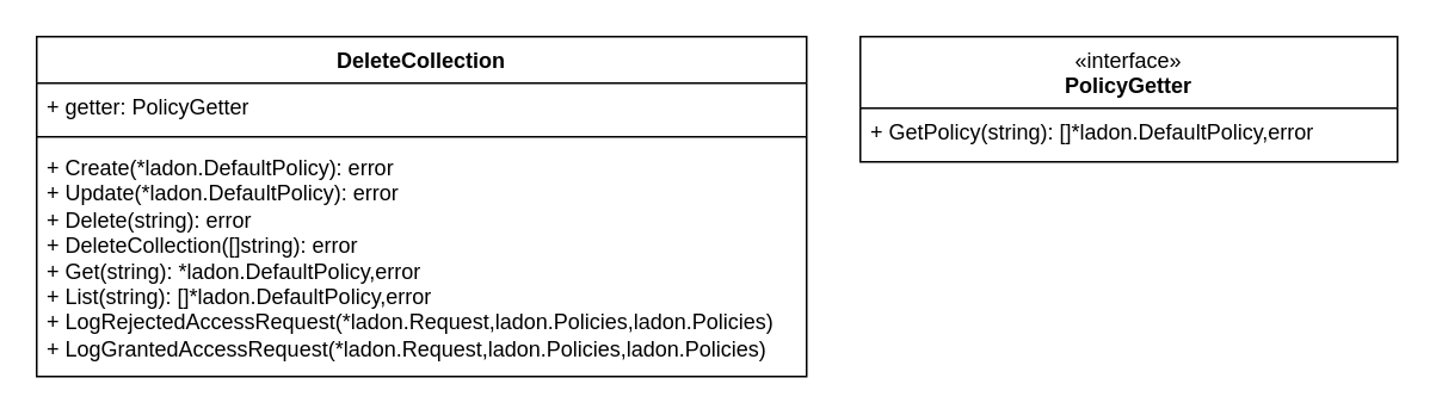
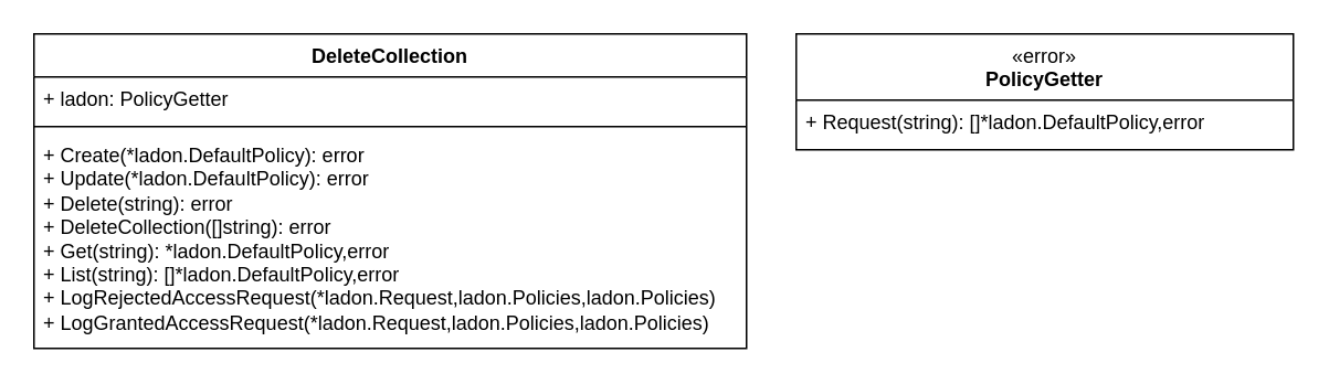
- <mxCell id="6" value="&lt;span style=&quot;font-weight: normal;&quot;&gt;«interface»&lt;/span&gt;&lt;br style=&quot;border-color: var(--border-color); font-weight: 400;&quot;&gt;&lt;b style=&quot;border-color: var(--border-color);&quot;&gt;PolicyGetter&lt;/b&gt;" style="swimlane;fontStyle=1;align=center;verticalAlign=top;childLayout=stackLayout;horizontal=1;startSize=40;horizontalStack=0;resizeParent=1;resizeParentMax=0;resizeLast=0;collapsible=1;marginBottom=0;whiteSpace=wrap;html=1;" vertex="1" parent="1"><mxGeometry x="480" y="20" width="300" height="70" as="geometry" /></mxCell>
+ <mxCell id="6" value="&lt;span style=&quot;font-weight: normal;&quot;&gt;«error»&lt;/span&gt;&lt;br style=&quot;border-color: var(--border-color); font-weight: 400;&quot;&gt;&lt;b style=&quot;border-color: var(--border-color);&quot;&gt;PolicyGetter&lt;/b&gt;" style="swimlane;fontStyle=1;align=center;verticalAlign=top;childLayout=stackLayout;horizontal=1;startSize=40;horizontalStack=0;resizeParent=1;resizeParentMax=0;resizeLast=0;collapsible=1;marginBottom=0;whiteSpace=wrap;html=1;" vertex="1" parent="1"><mxGeometry x="480" y="20" width="300" height="70" as="geometry" /></mxCell>
- <mxCell id="3" value="+ getter: PolicyGetter" style="text;strokeColor=none;fillColor=none;align=left;verticalAlign=top;spacingLeft=4;spacingRight=4;overflow=hidden;rotatable=0;points=[[0,0.5],[1,0.5]];portConstraint=eastwest;whiteSpace=wrap;html=1;" vertex="1" parent="2"><mxGeometry y="26" width="430" height="26" as="geometry" /></mxCell>
+ <mxCell id="3" value="+ ladon: PolicyGetter" style="text;strokeColor=none;fillColor=none;align=left;verticalAlign=top;spacingLeft=4;spacingRight=4;overflow=hidden;rotatable=0;points=[[0,0.5],[1,0.5]];portConstraint=eastwest;whiteSpace=wrap;html=1;" vertex="1" parent="2"><mxGeometry y="26" width="430" height="26" as="geometry" /></mxCell>
- <mxCell id="7" value="+ GetPolicy(string): []*ladon.DefaultPolicy,error" style="text;strokeColor=none;fillColor=none;align=left;verticalAlign=top;spacingLeft=4;spacingRight=4;overflow=hidden;rotatable=0;points=[[0,0.5],[1,0.5]];portConstraint=eastwest;whiteSpace=wrap;html=1;" vertex="1" parent="6"><mxGeometry y="40" width="300" height="30" as="geometry" /></mxCell>
+ <mxCell id="7" value="+ Request(string): []*ladon.DefaultPolicy,error" style="text;strokeColor=none;fillColor=none;align=left;verticalAlign=top;spacingLeft=4;spacingRight=4;overflow=hidden;rotatable=0;points=[[0,0.5],[1,0.5]];portConstraint=eastwest;whiteSpace=wrap;html=1;" vertex="1" parent="6"><mxGeometry y="40" width="300" height="30" as="geometry" /></mxCell>
